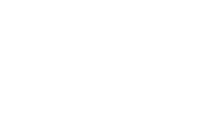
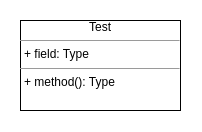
+ <mxCell id="2" value="&lt;div align=&quot;center&quot;&gt;Test&lt;br&gt;&lt;/div&gt;&lt;hr size=&quot;1&quot;&gt;&lt;p style=&quot;margin:0px;margin-left:4px;&quot;&gt;+ field: Type&lt;/p&gt;&lt;hr size=&quot;1&quot;&gt;&lt;p style=&quot;margin:0px;margin-left:4px;&quot;&gt;+ method(): Type&lt;/p&gt;" style="verticalAlign=top;align=left;overflow=fill;fontSize=12;fontFamily=Helvetica;html=1;" vertex="1" parent="1"><mxGeometry x="20" y="20" width="160" height="90" as="geometry" /></mxCell>
